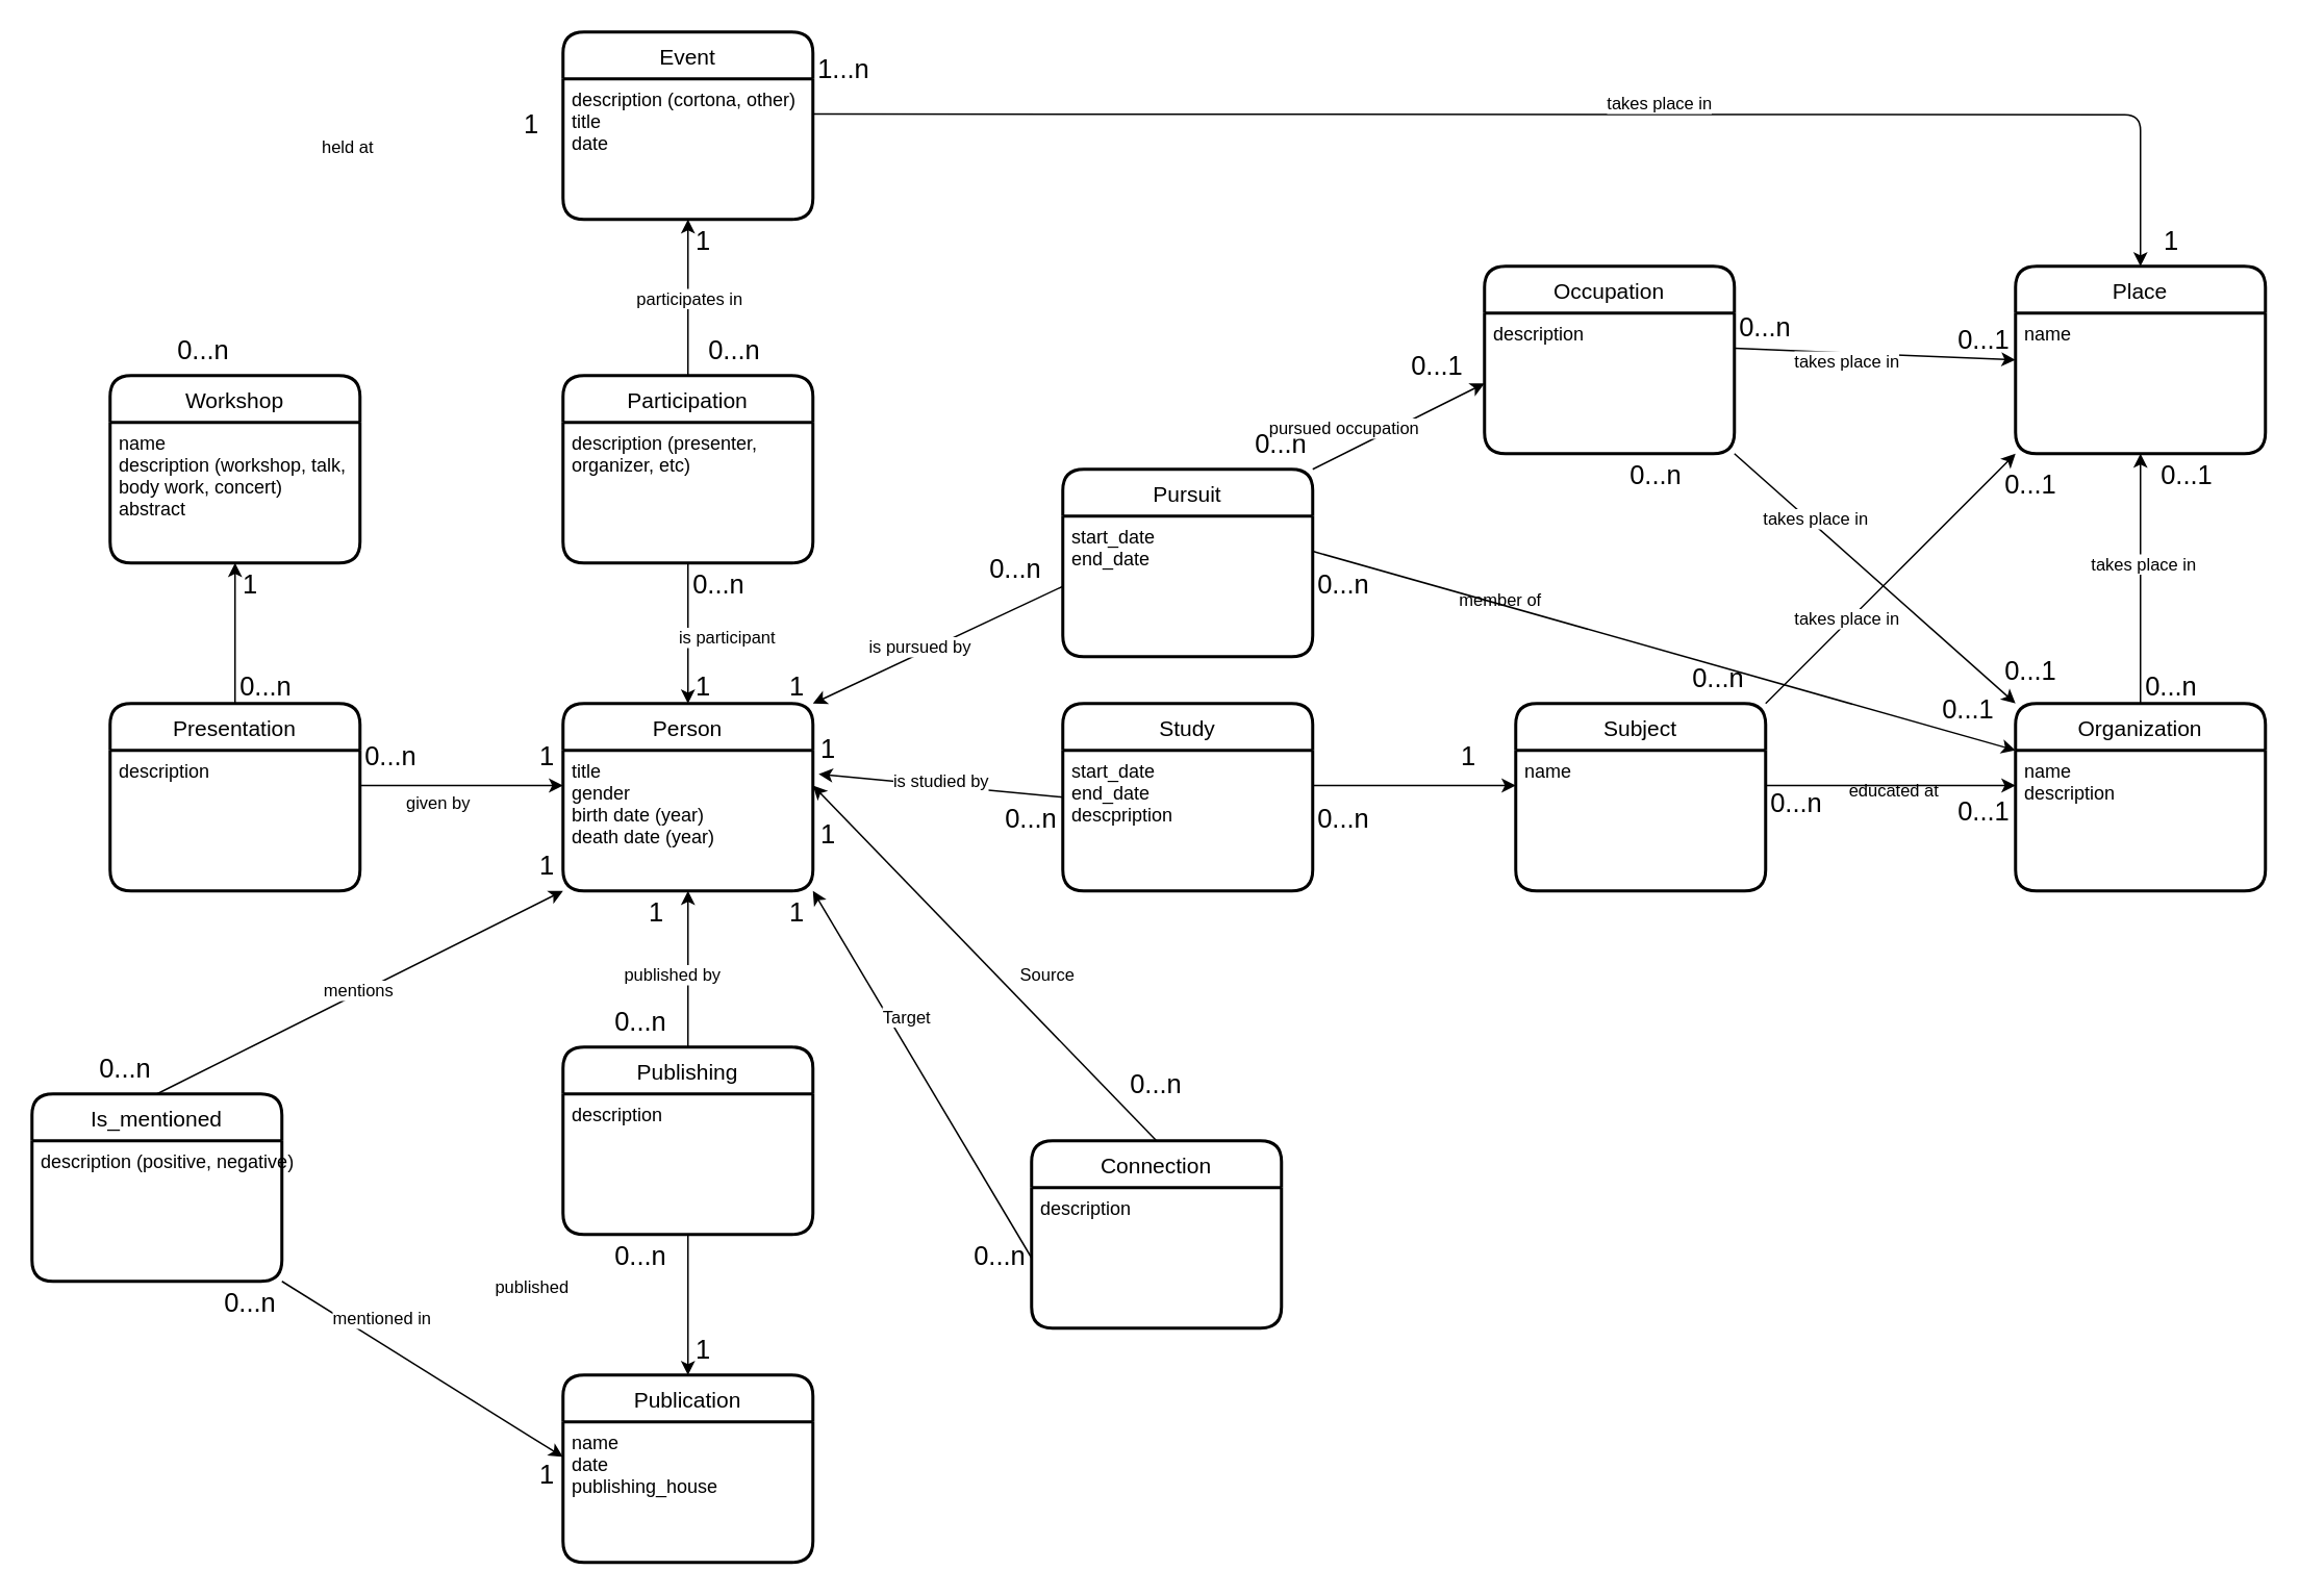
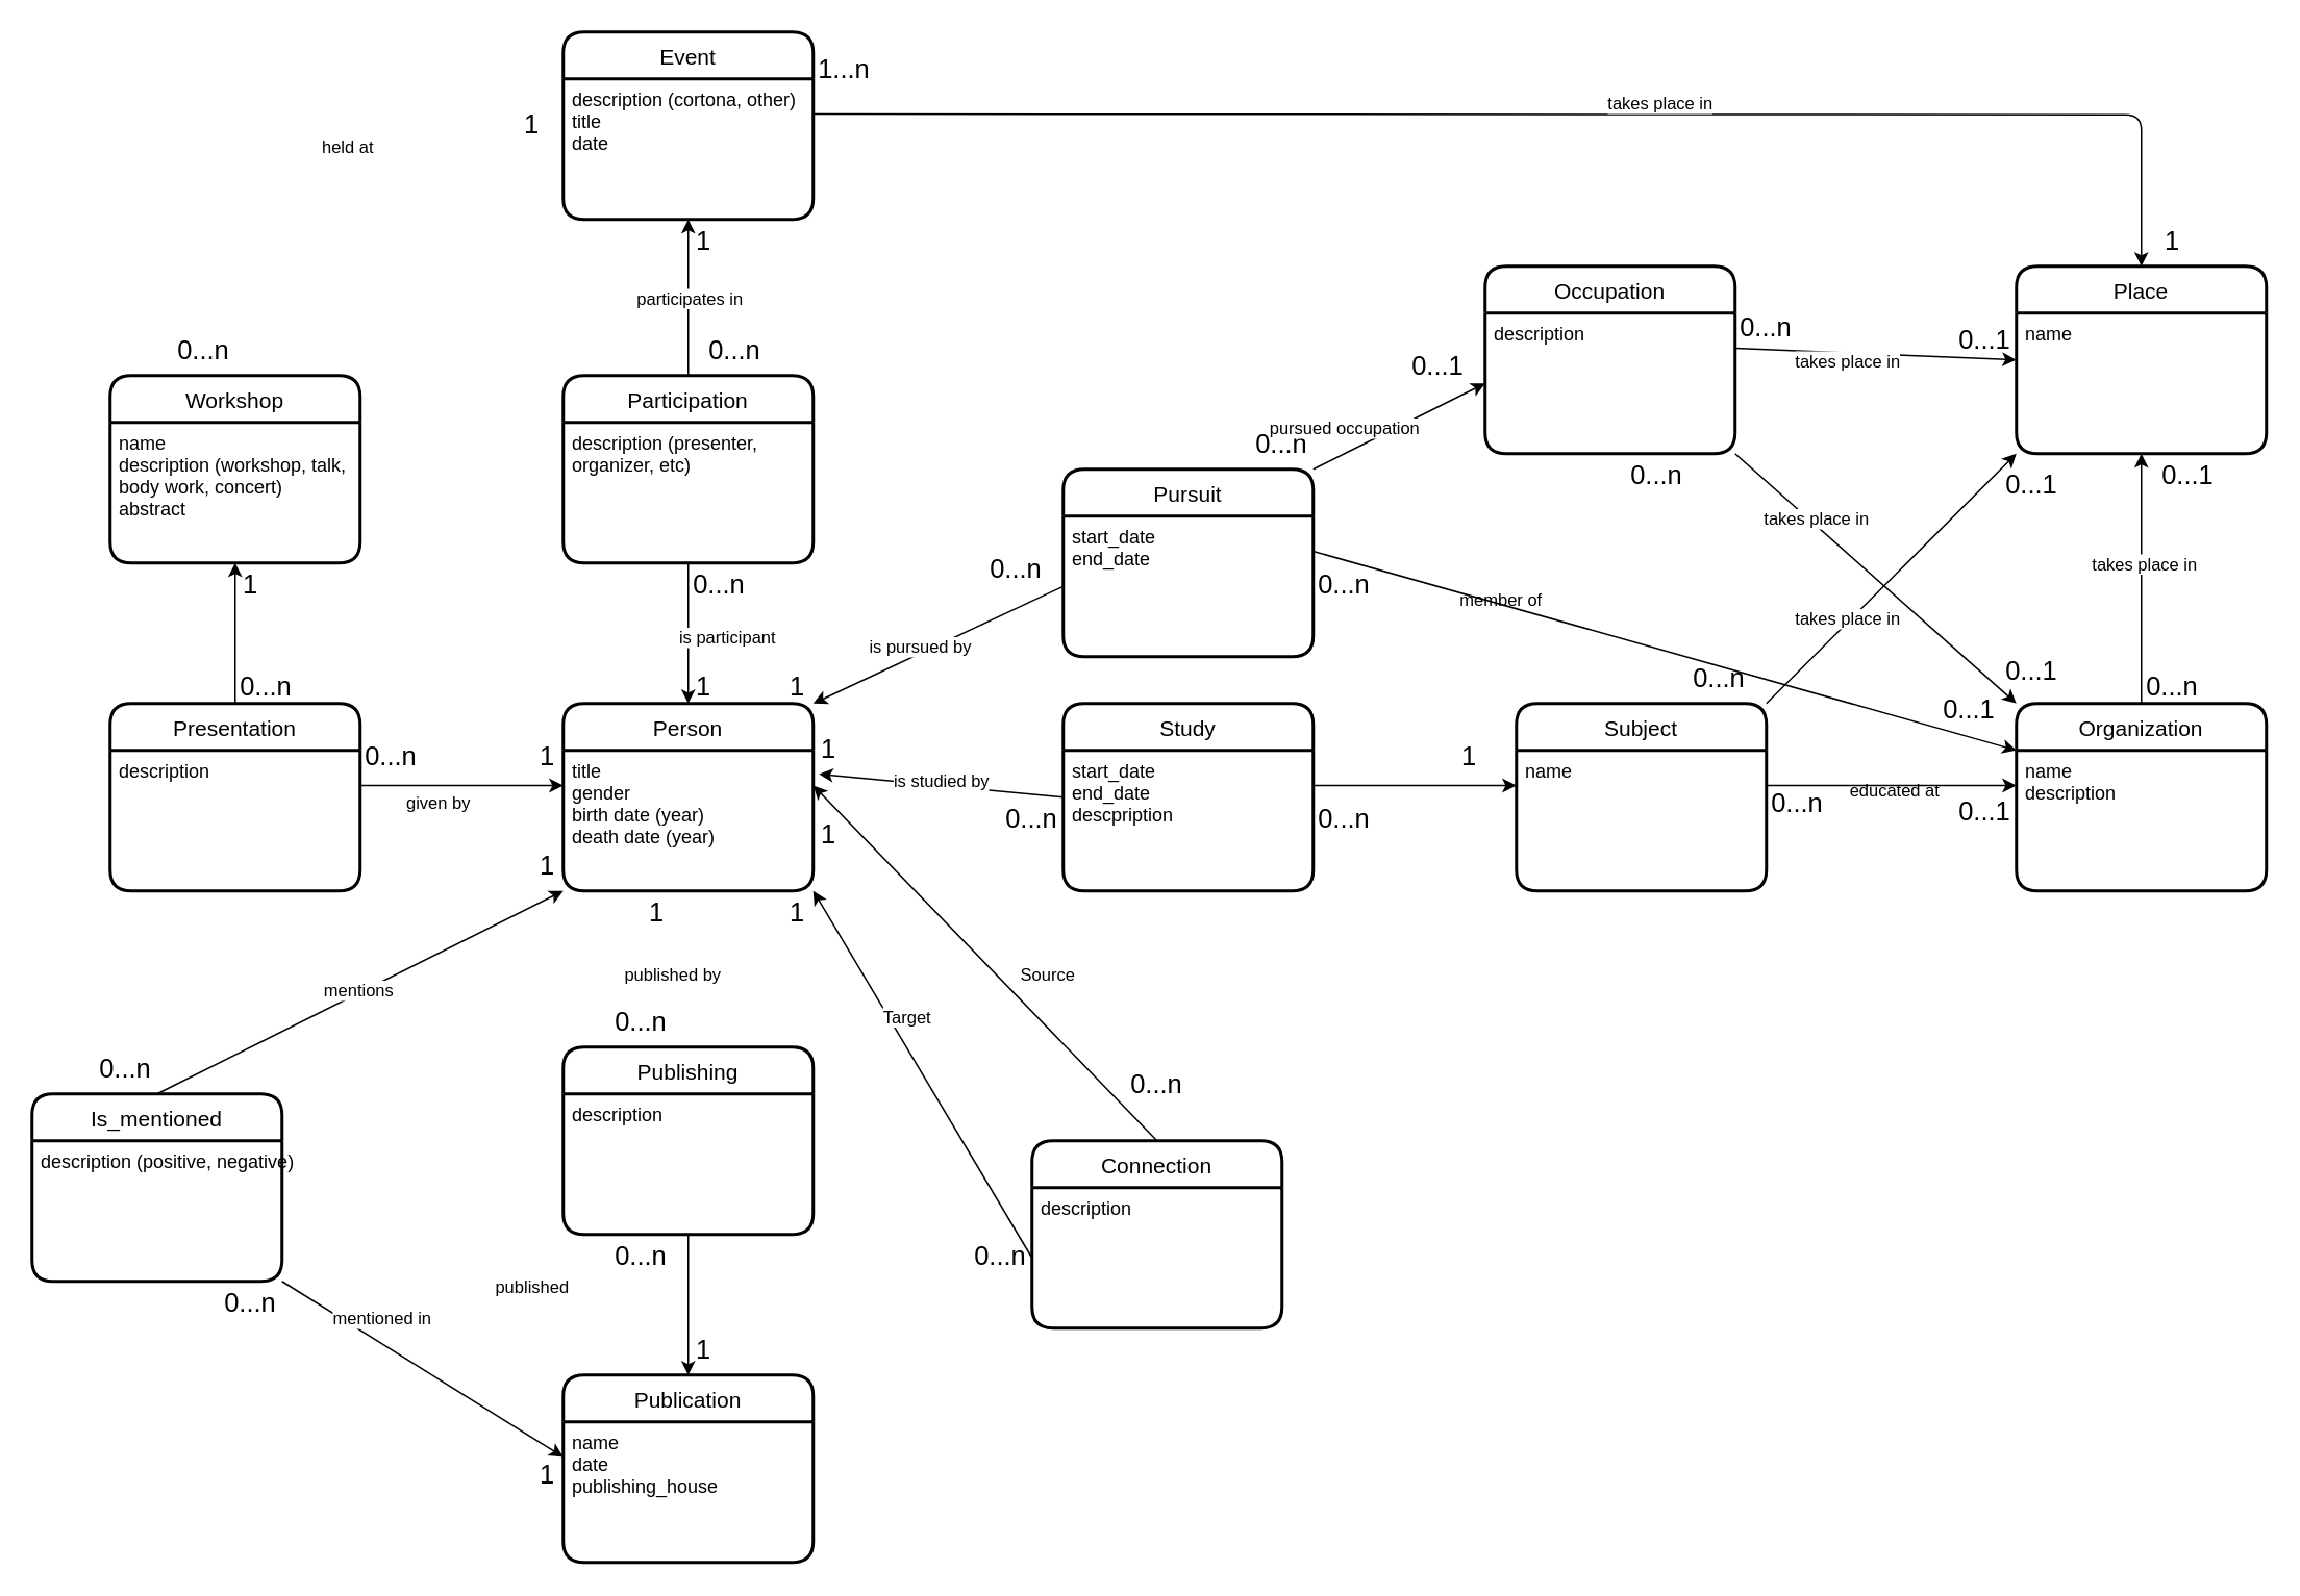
- <mxCell id="100" style="edgeStyle=none;html=1;exitX=0.5;exitY=0;exitDx=0;exitDy=0;entryX=0.5;entryY=1;entryDx=0;entryDy=0;" parent="1" source="101" target="3" edge="1"><mxGeometry relative="1" as="geometry" /></mxCell>
